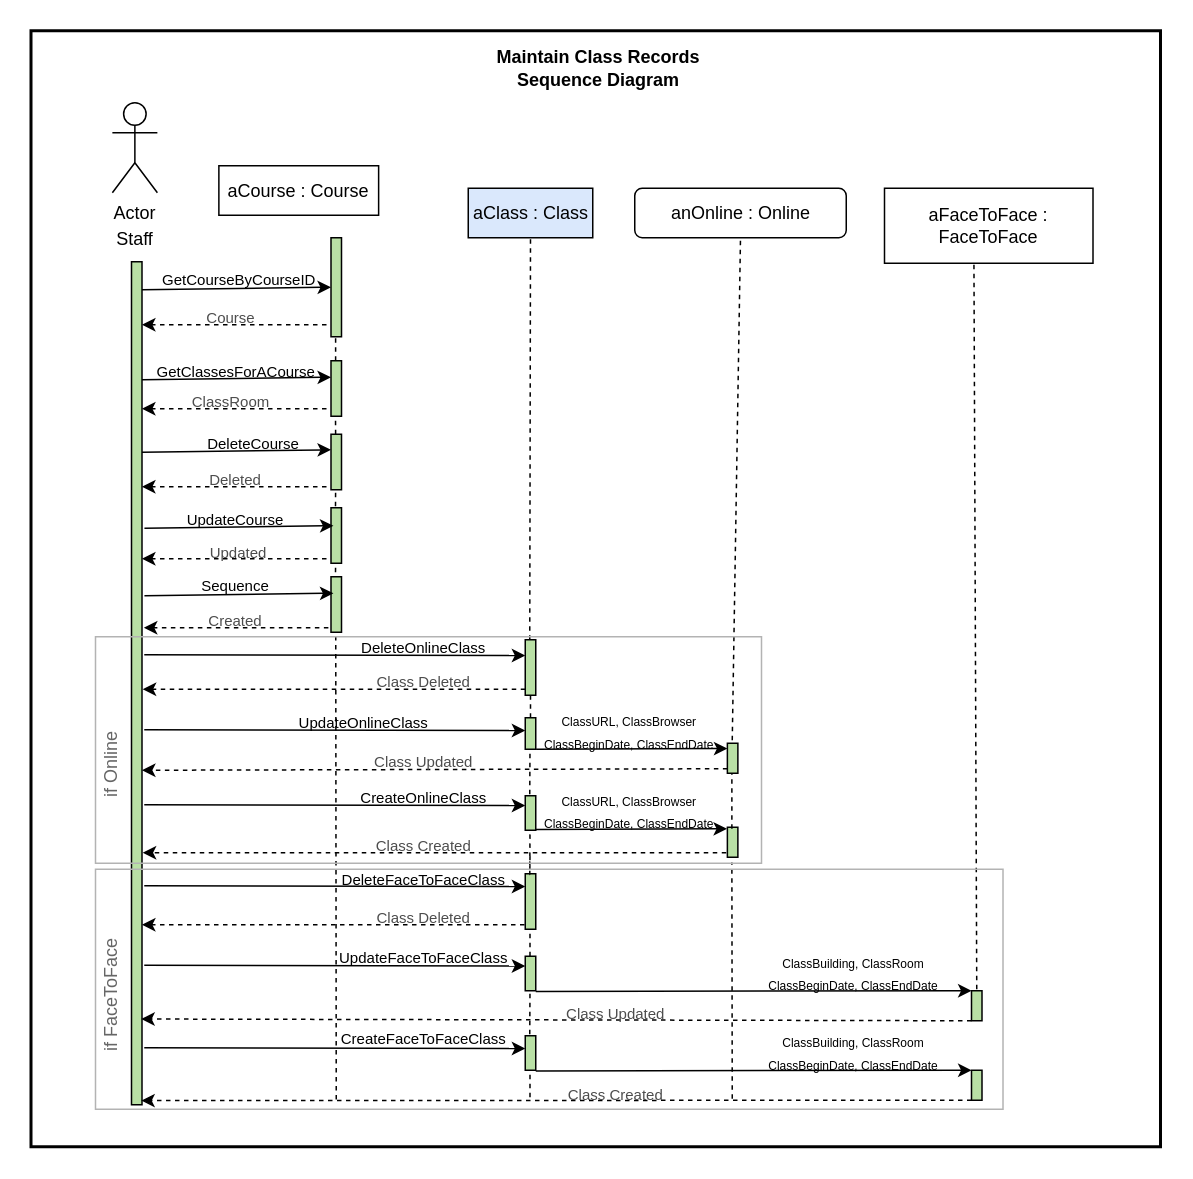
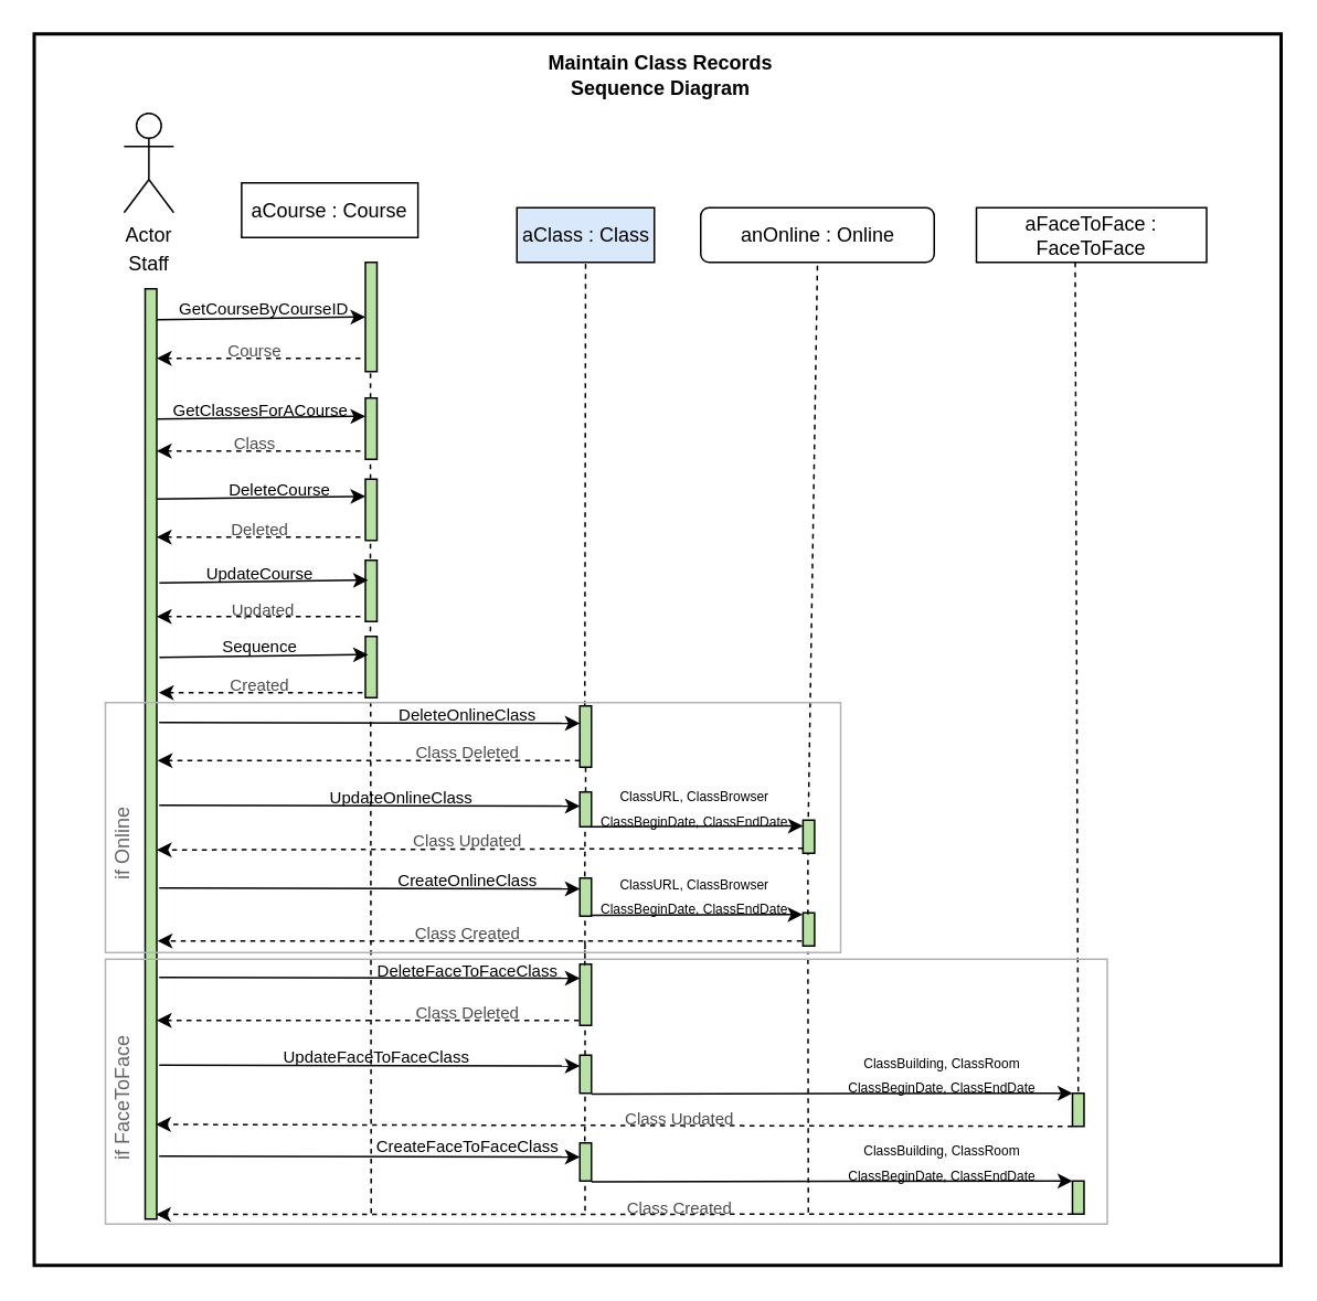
- <mxCell id="5" value="aFaceToFace : FaceToFace" style="rounded=0;whiteSpace=wrap;html=1;" parent="1" vertex="1"><mxGeometry x="589" y="125" width="139" height="50" as="geometry" /></mxCell>
+ <mxCell id="5" value="aFaceToFace : FaceToFace" style="rounded=0;whiteSpace=wrap;html=1;" parent="1" vertex="1"><mxGeometry x="589" y="125" width="139" height="33" as="geometry" /></mxCell>
- <mxCell id="28" value="&lt;font style=&quot;font-size: 10px&quot;&gt;ClassRoom&lt;/font&gt;" style="text;html=1;strokeColor=none;fillColor=none;align=center;verticalAlign=middle;whiteSpace=wrap;rounded=0;fontColor=#4D4D4D;" parent="1" vertex="1"><mxGeometry x="122.13" y="261" width="63" height="12" as="geometry" /></mxCell>
+ <mxCell id="28" value="&lt;font style=&quot;font-size: 10px&quot;&gt;Class&lt;/font&gt;" style="text;html=1;strokeColor=none;fillColor=none;align=center;verticalAlign=middle;whiteSpace=wrap;rounded=0;fontColor=#4D4D4D;" parent="1" vertex="1"><mxGeometry x="122.13" y="261" width="63" height="12" as="geometry" /></mxCell>
- <mxCell id="21" value="&lt;font size=&quot;1&quot;&gt;UpdateFaceToFaceClass&lt;/font&gt;" style="text;html=1;strokeColor=none;fillColor=none;align=center;verticalAlign=middle;whiteSpace=wrap;rounded=0;" parent="1" vertex="1"><mxGeometry x="234.5" y="628" width="94" height="20" as="geometry" /></mxCell>
+ <mxCell id="21" value="&lt;font size=&quot;1&quot;&gt;UpdateFaceToFaceClass&lt;/font&gt;" style="text;html=1;strokeColor=none;fillColor=none;align=center;verticalAlign=middle;whiteSpace=wrap;rounded=0;" parent="1" vertex="1"><mxGeometry x="179.5" y="628" width="94" height="20" as="geometry" /></mxCell>
